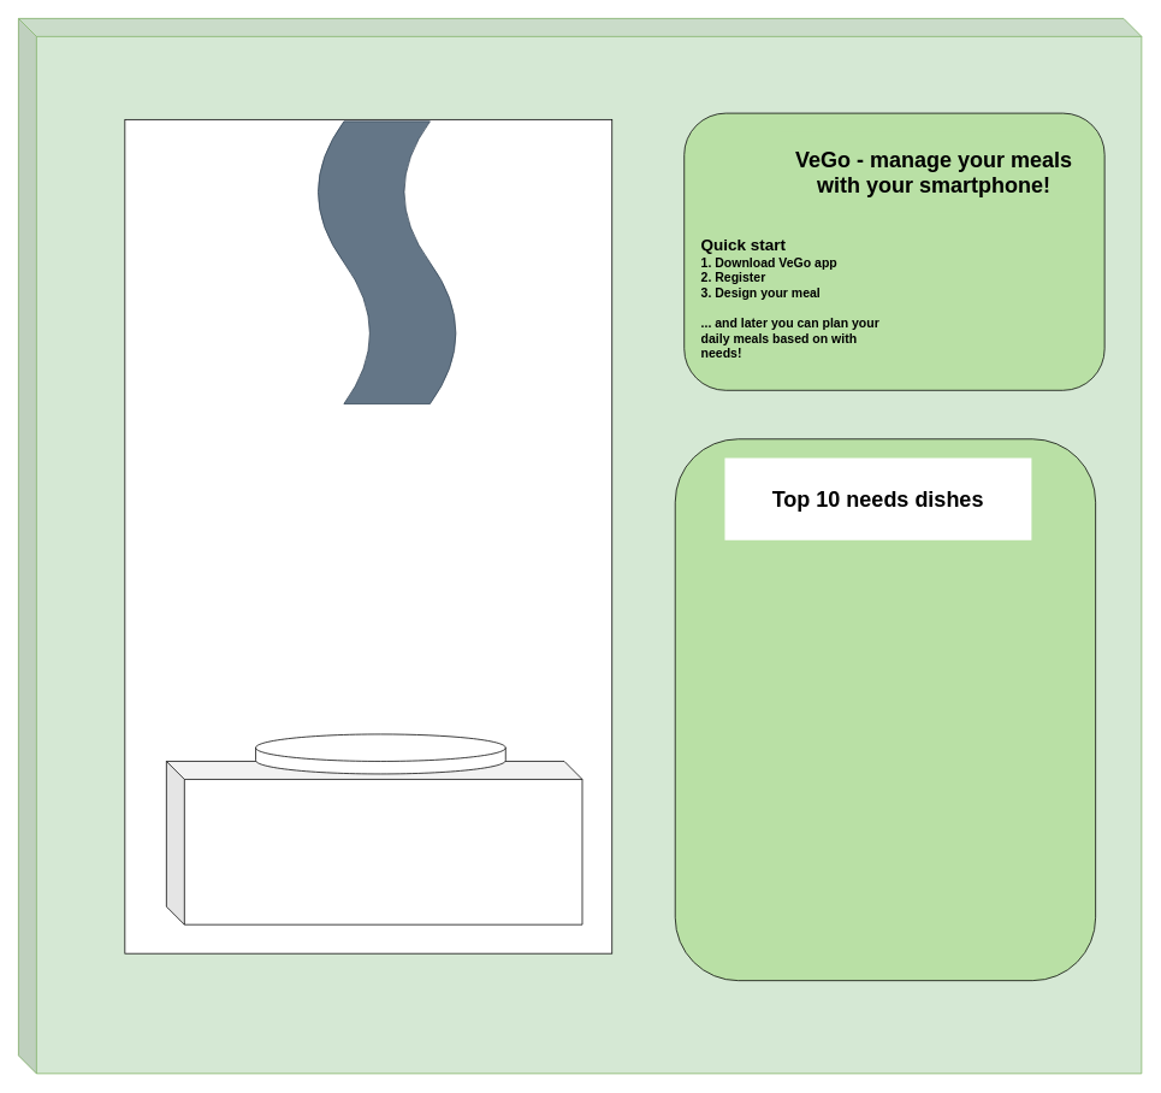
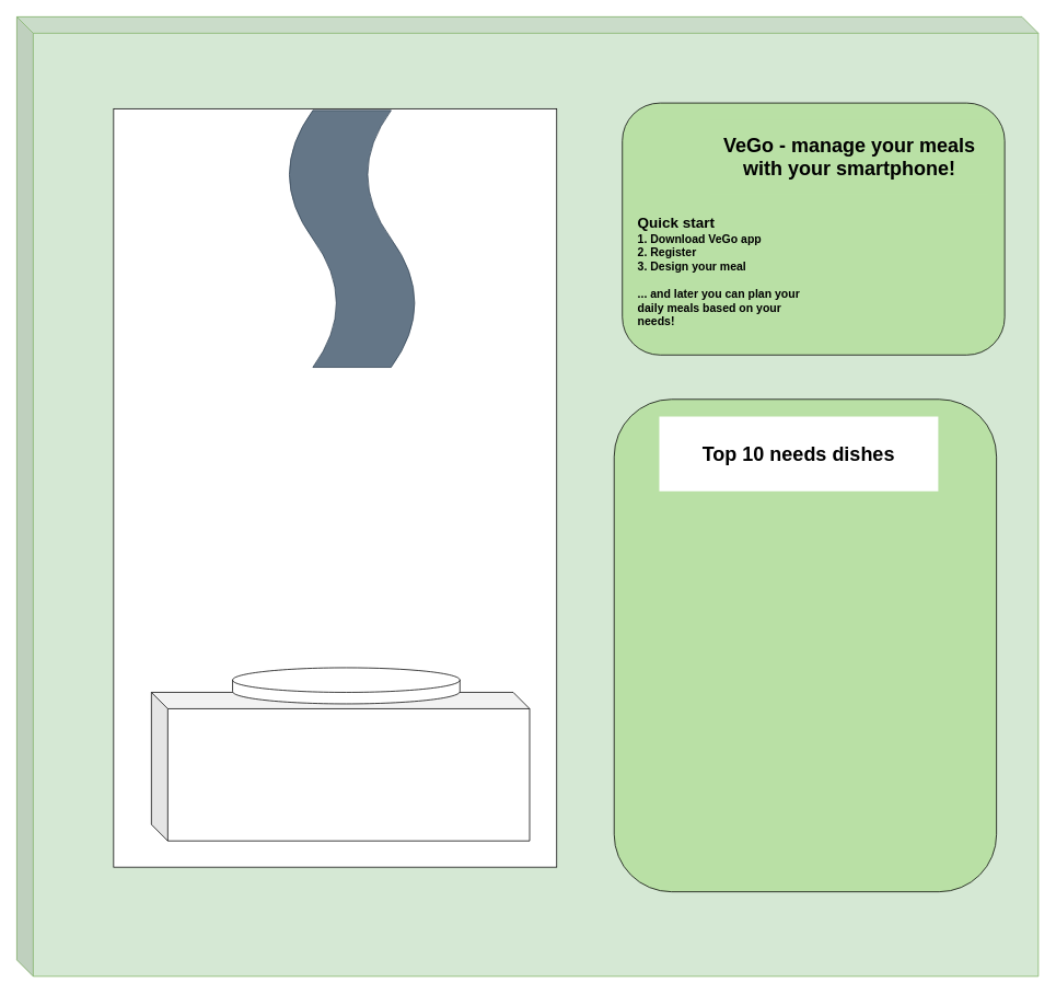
- <mxCell id="6" value="&lt;font style=&quot;&quot;&gt;&lt;span style=&quot;font-size: 18px;&quot;&gt;&lt;b&gt;Quick start&lt;/b&gt;&lt;/span&gt;&lt;br&gt;&lt;span style=&quot;font-weight: bold; font-size: 14px;&quot;&gt;1. Download VeGo app&lt;/span&gt;&lt;br&gt;&lt;span style=&quot;font-weight: bold; font-size: 14px;&quot;&gt;2. Register&lt;/span&gt;&lt;br&gt;&lt;div style=&quot;font-weight: bold; font-size: 14px;&quot;&gt;&lt;b style=&quot;background-color: initial;&quot;&gt;3. Design your meal&lt;/b&gt;&lt;/div&gt;&lt;div style=&quot;font-weight: bold; font-size: 14px;&quot;&gt;&lt;b style=&quot;background-color: initial;&quot;&gt;&lt;br&gt;&lt;/b&gt;&lt;/div&gt;&lt;div style=&quot;font-weight: bold; font-size: 14px;&quot;&gt;&lt;b style=&quot;background-color: initial;&quot;&gt;... and later you can plan your daily meals based on with needs!&lt;/b&gt;&lt;/div&gt;&lt;/font&gt;" style="text;strokeColor=none;align=left;fillColor=none;html=1;verticalAlign=middle;whiteSpace=wrap;rounded=0;" vertex="1" parent="1"><mxGeometry x="775" y="247" width="211" height="165" as="geometry" /></mxCell>
+ <mxCell id="6" value="&lt;font style=&quot;&quot;&gt;&lt;span style=&quot;font-size: 18px;&quot;&gt;&lt;b&gt;Quick start&lt;/b&gt;&lt;/span&gt;&lt;br&gt;&lt;span style=&quot;font-weight: bold; font-size: 14px;&quot;&gt;1. Download VeGo app&lt;/span&gt;&lt;br&gt;&lt;span style=&quot;font-weight: bold; font-size: 14px;&quot;&gt;2. Register&lt;/span&gt;&lt;br&gt;&lt;div style=&quot;font-weight: bold; font-size: 14px;&quot;&gt;&lt;b style=&quot;background-color: initial;&quot;&gt;3. Design your meal&lt;/b&gt;&lt;/div&gt;&lt;div style=&quot;font-weight: bold; font-size: 14px;&quot;&gt;&lt;b style=&quot;background-color: initial;&quot;&gt;&lt;br&gt;&lt;/b&gt;&lt;/div&gt;&lt;div style=&quot;font-weight: bold; font-size: 14px;&quot;&gt;&lt;b style=&quot;background-color: initial;&quot;&gt;... and later you can plan your daily meals based on your needs!&lt;/b&gt;&lt;/div&gt;&lt;/font&gt;" style="text;strokeColor=none;align=left;fillColor=none;html=1;verticalAlign=middle;whiteSpace=wrap;rounded=0;" vertex="1" parent="1"><mxGeometry x="775" y="247" width="211" height="165" as="geometry" /></mxCell>
